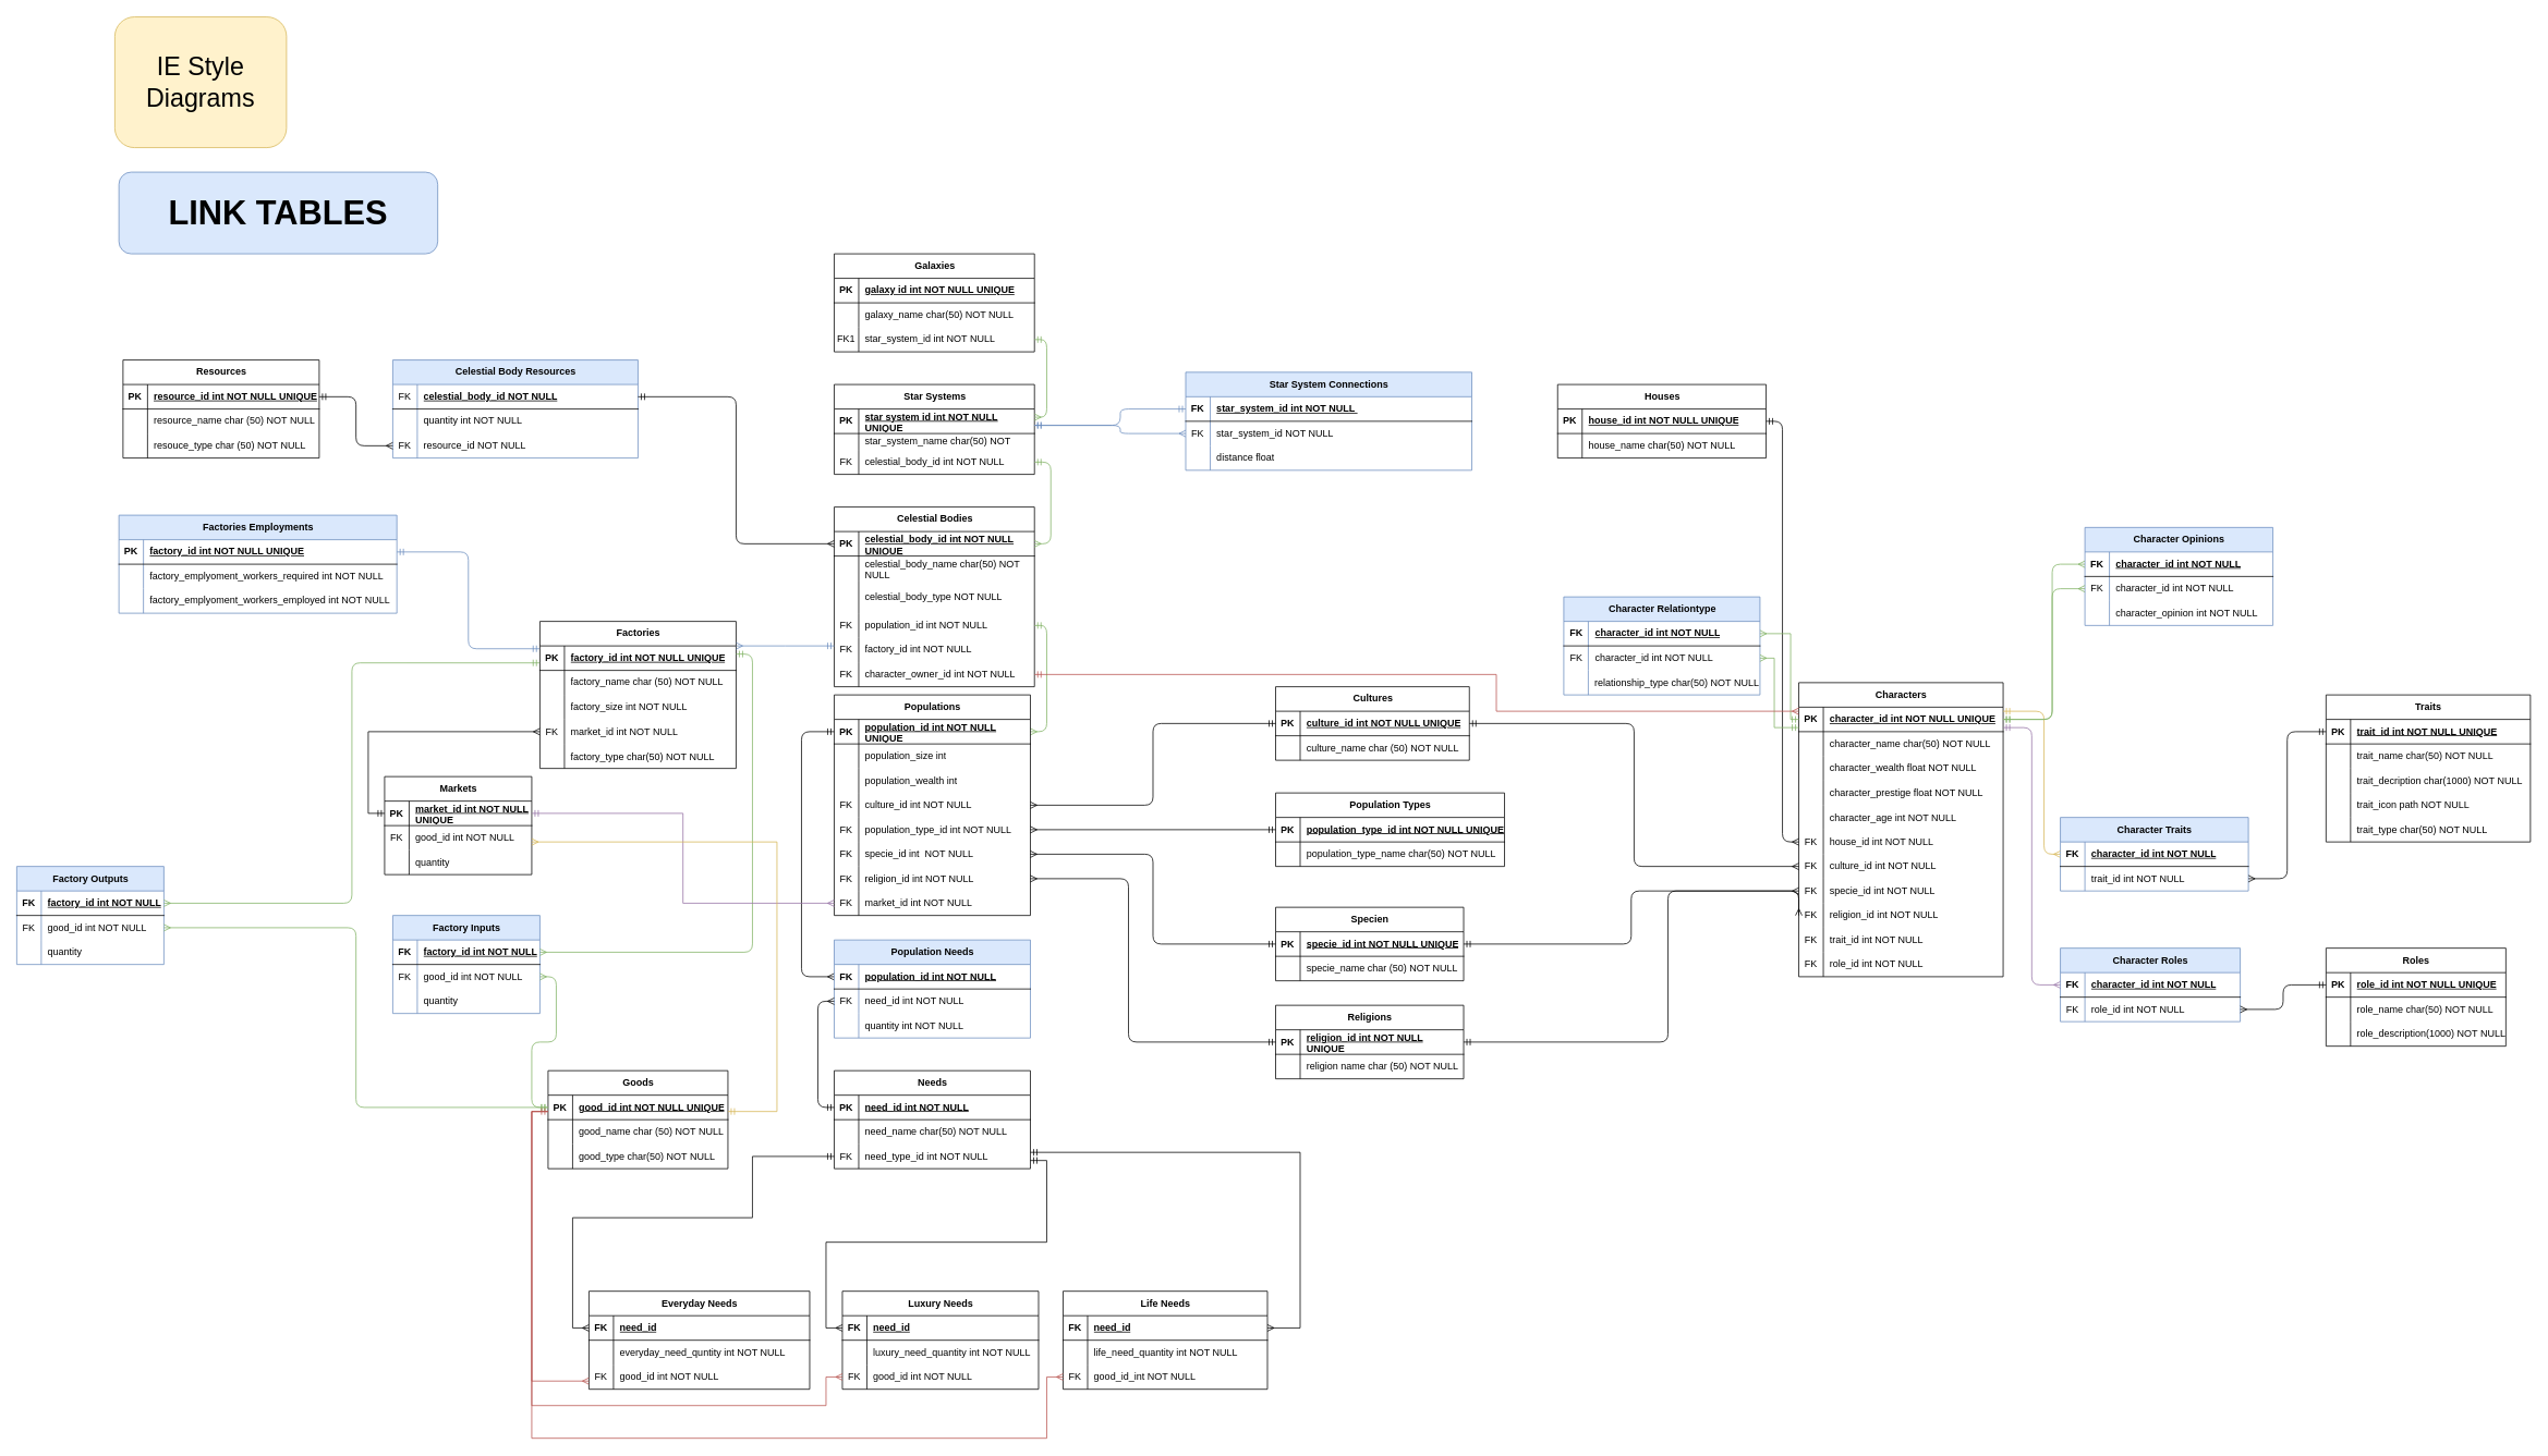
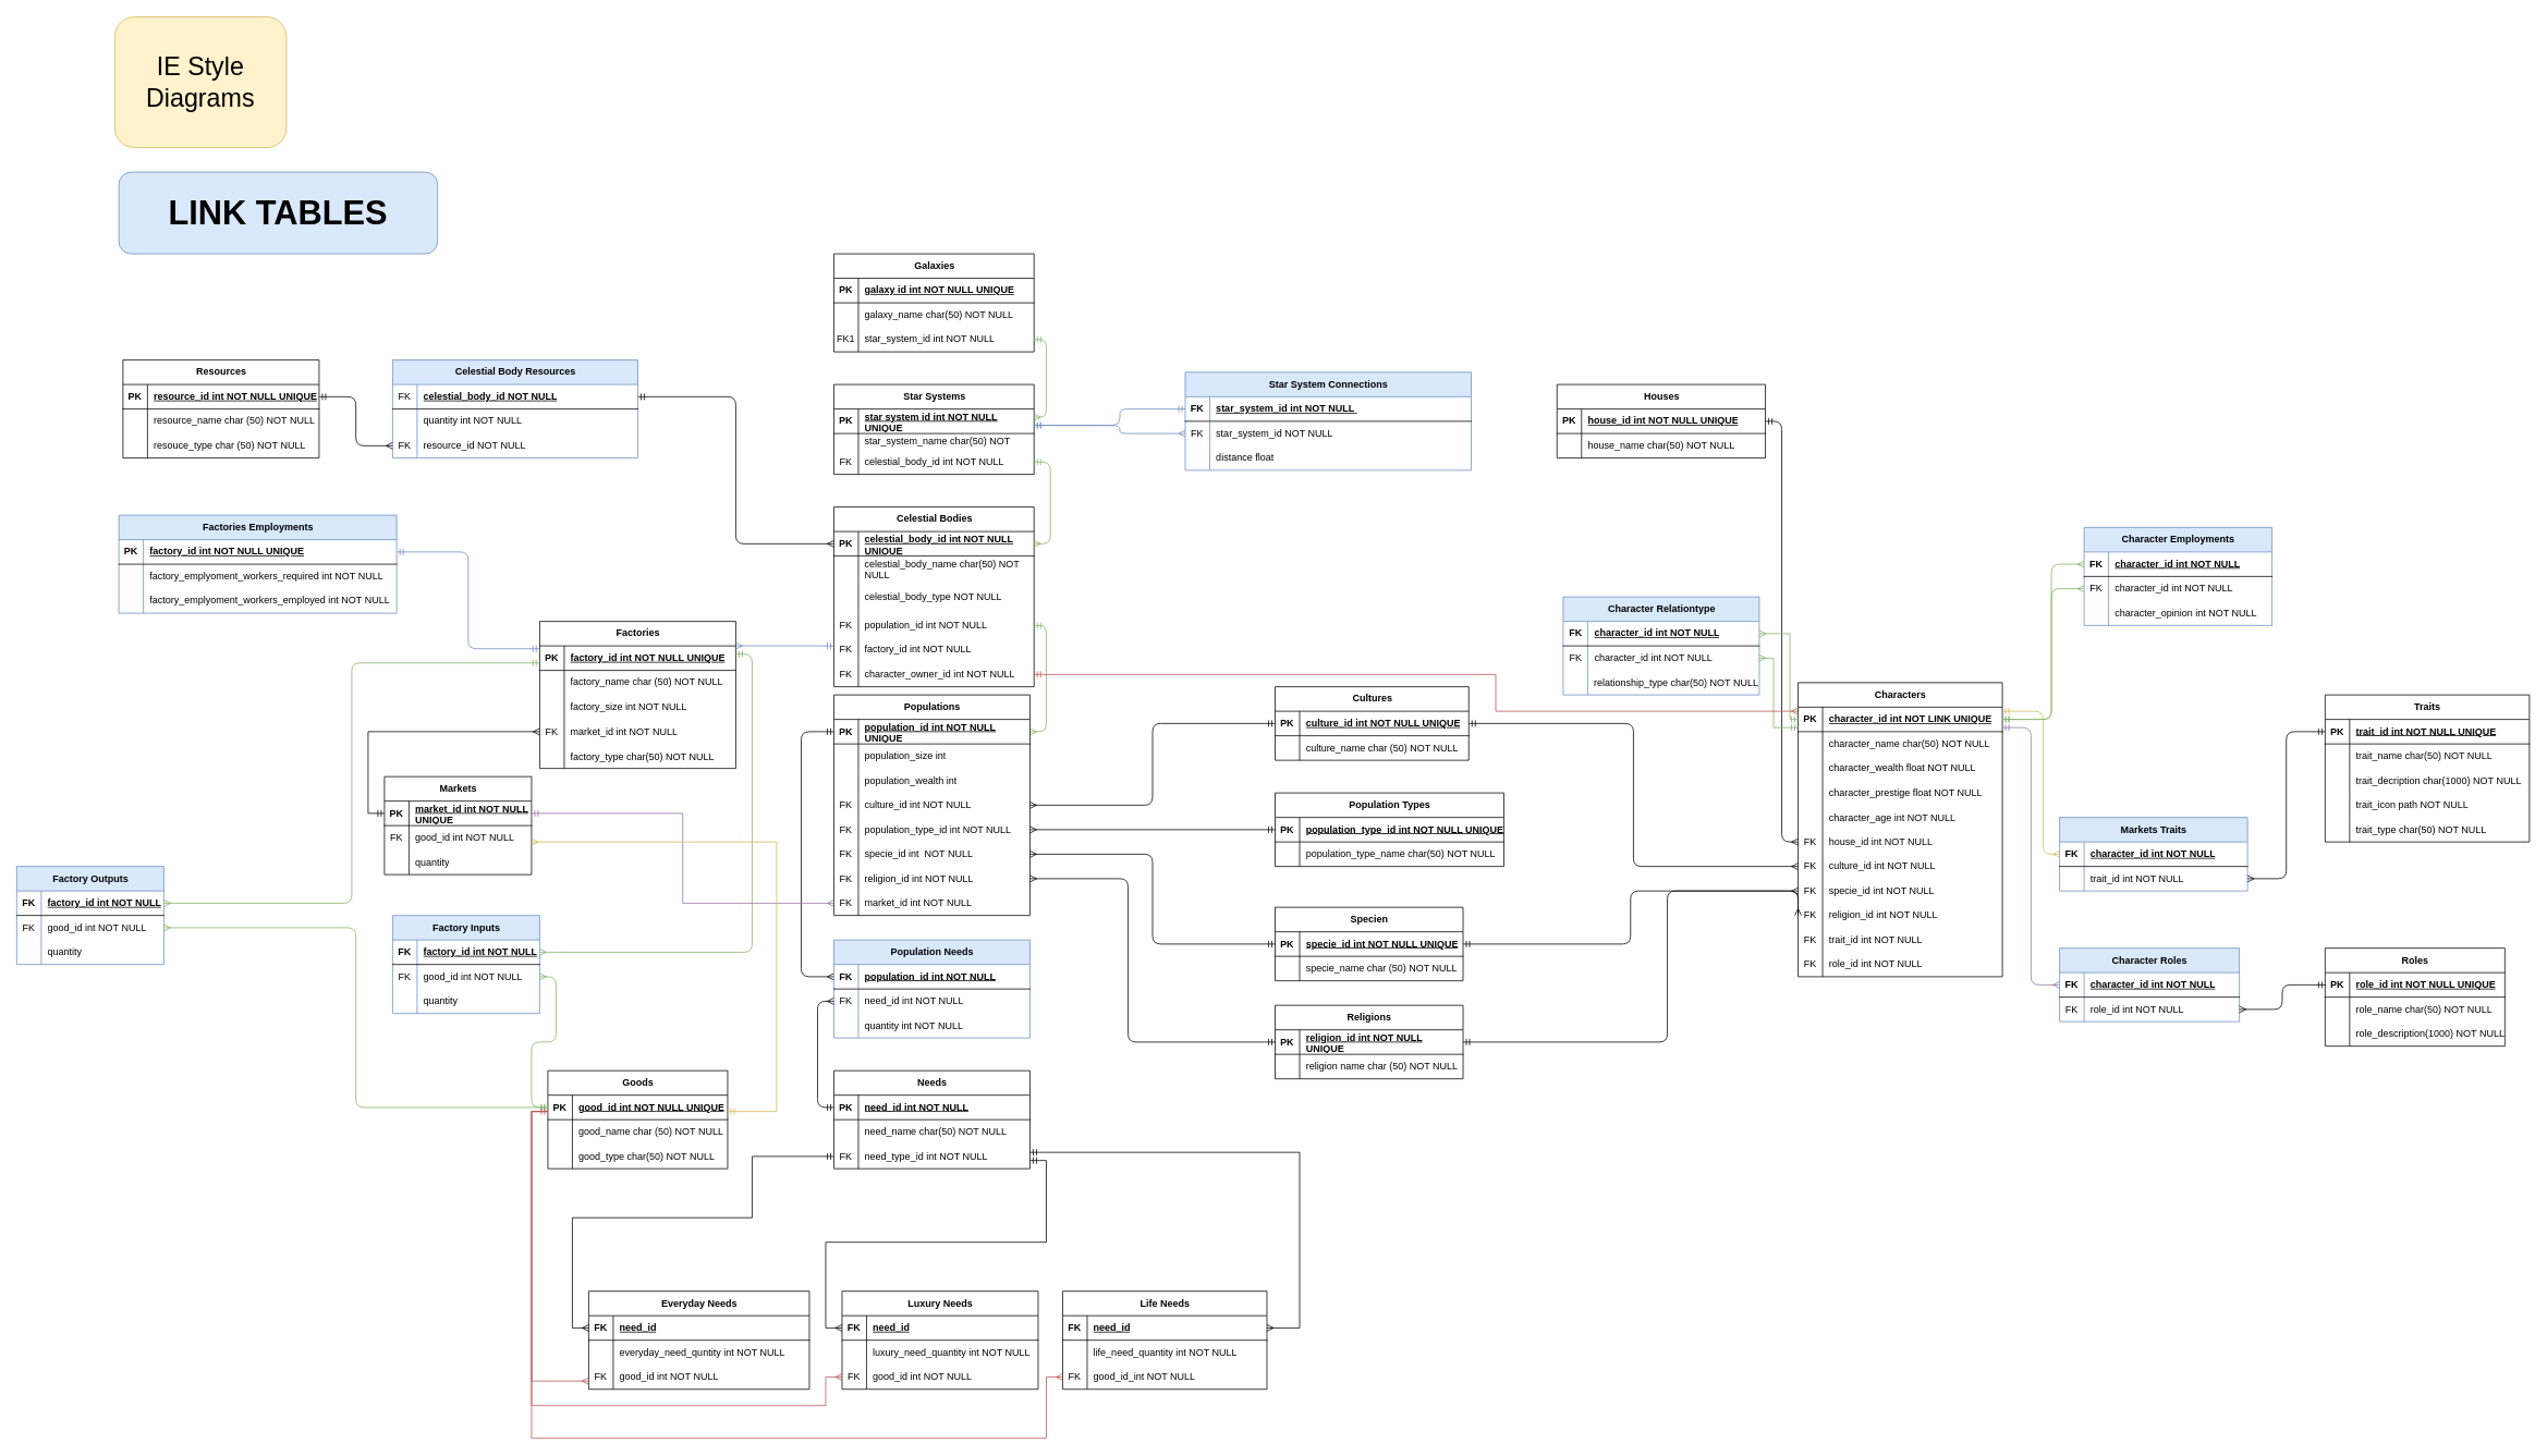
- <mxCell id="353" value="Character Opinions" style="shape=table;startSize=30;container=1;collapsible=1;childLayout=tableLayout;fixedRows=1;rowLines=0;fontStyle=1;align=center;resizeLast=1;html=1;fillColor=#dae8fc;strokeColor=#6c8ebf;" parent="1" vertex="1"><mxGeometry x="2550" y="645" width="230" height="120" as="geometry" /></mxCell>
+ <mxCell id="353" value="Character Employments" style="shape=table;startSize=30;container=1;collapsible=1;childLayout=tableLayout;fixedRows=1;rowLines=0;fontStyle=1;align=center;resizeLast=1;html=1;fillColor=#dae8fc;strokeColor=#6c8ebf;" parent="1" vertex="1"><mxGeometry x="2550" y="645" width="230" height="120" as="geometry" /></mxCell>
- <mxCell id="105" value="character_id int NOT NULL UNIQUE" style="shape=partialRectangle;connectable=0;fillColor=none;top=0;left=0;bottom=0;right=0;align=left;spacingLeft=6;fontStyle=5;overflow=hidden;whiteSpace=wrap;html=1;" parent="103" vertex="1"><mxGeometry x="30" width="220" height="30" as="geometry"><mxRectangle width="220" height="30" as="alternateBounds" /></mxGeometry></mxCell>
+ <mxCell id="105" value="character_id int NOT LINK UNIQUE" style="shape=partialRectangle;connectable=0;fillColor=none;top=0;left=0;bottom=0;right=0;align=left;spacingLeft=6;fontStyle=5;overflow=hidden;whiteSpace=wrap;html=1;" parent="103" vertex="1"><mxGeometry x="30" width="220" height="30" as="geometry"><mxRectangle width="220" height="30" as="alternateBounds" /></mxGeometry></mxCell>
- <mxCell id="311" value="Character Traits" style="shape=table;startSize=30;container=1;collapsible=1;childLayout=tableLayout;fixedRows=1;rowLines=0;fontStyle=1;align=center;resizeLast=1;html=1;fillColor=#dae8fc;strokeColor=#6c8ebf;" parent="1" vertex="1"><mxGeometry x="2520" y="1000" width="230" height="90" as="geometry" /></mxCell>
+ <mxCell id="311" value="Markets Traits" style="shape=table;startSize=30;container=1;collapsible=1;childLayout=tableLayout;fixedRows=1;rowLines=0;fontStyle=1;align=center;resizeLast=1;html=1;fillColor=#dae8fc;strokeColor=#6c8ebf;" parent="1" vertex="1"><mxGeometry x="2520" y="1000" width="230" height="90" as="geometry" /></mxCell>
